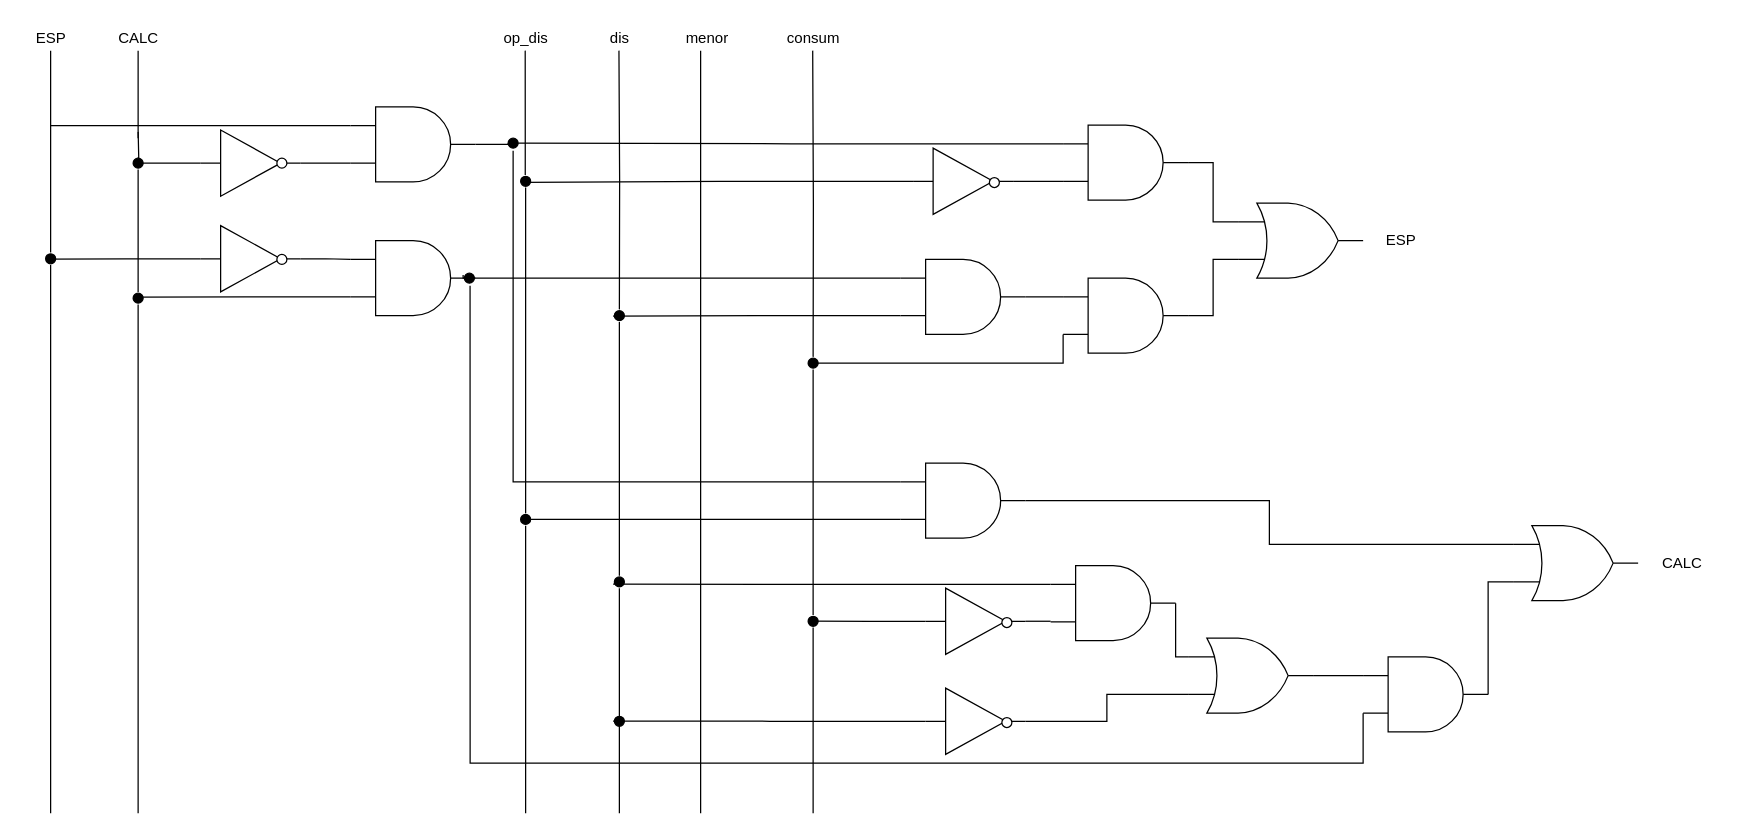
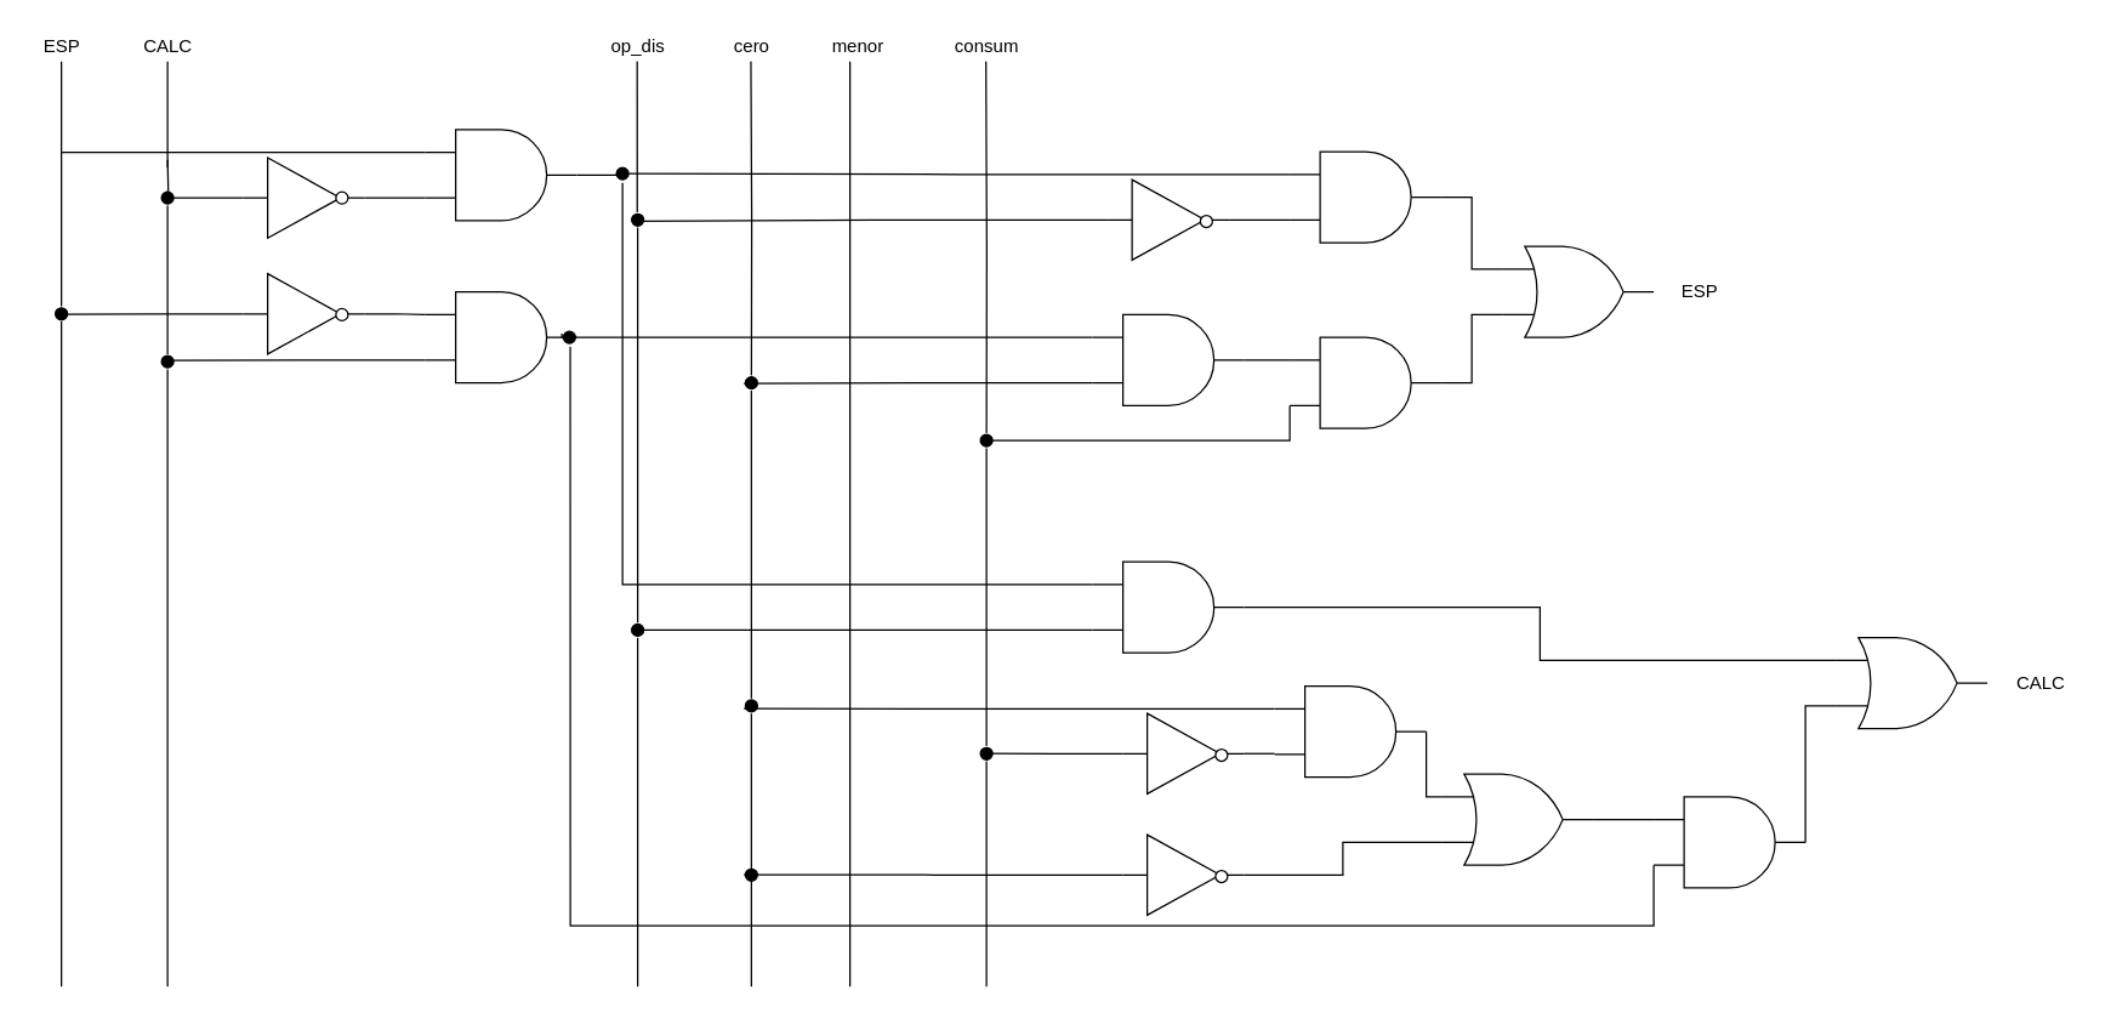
- <mxCell id="17" value="dis" style="text;html=1;align=center;verticalAlign=middle;resizable=0;points=[];autosize=1;" parent="1" vertex="1"><mxGeometry x="475" y="20" width="40" height="20" as="geometry" /></mxCell>
+ <mxCell id="17" value="cero" style="text;html=1;align=center;verticalAlign=middle;resizable=0;points=[];autosize=1;" parent="1" vertex="1"><mxGeometry x="475" y="20" width="40" height="20" as="geometry" /></mxCell>
